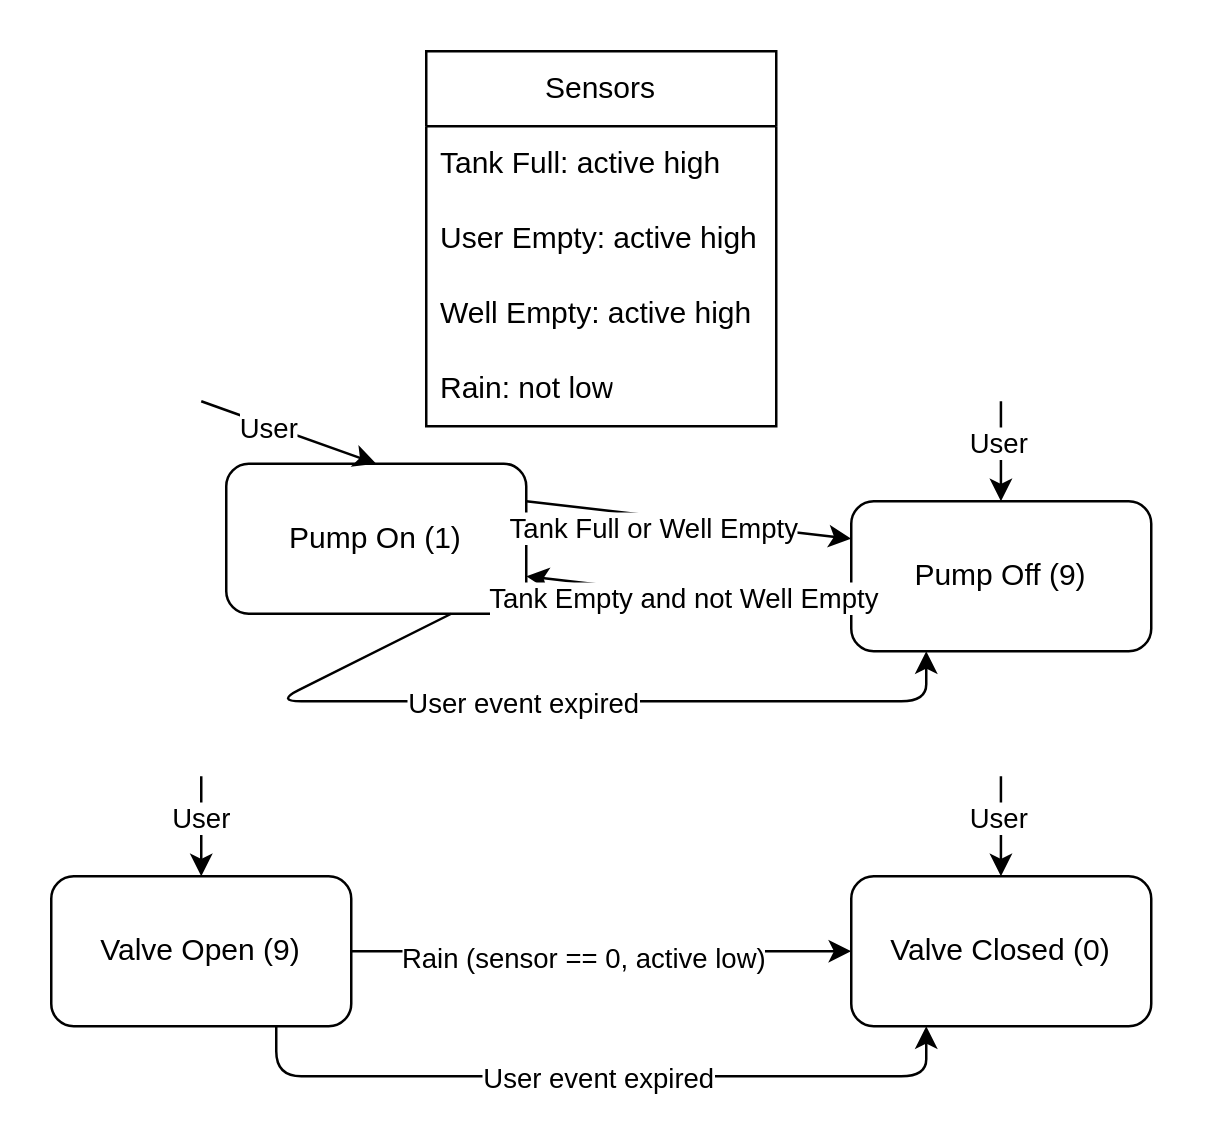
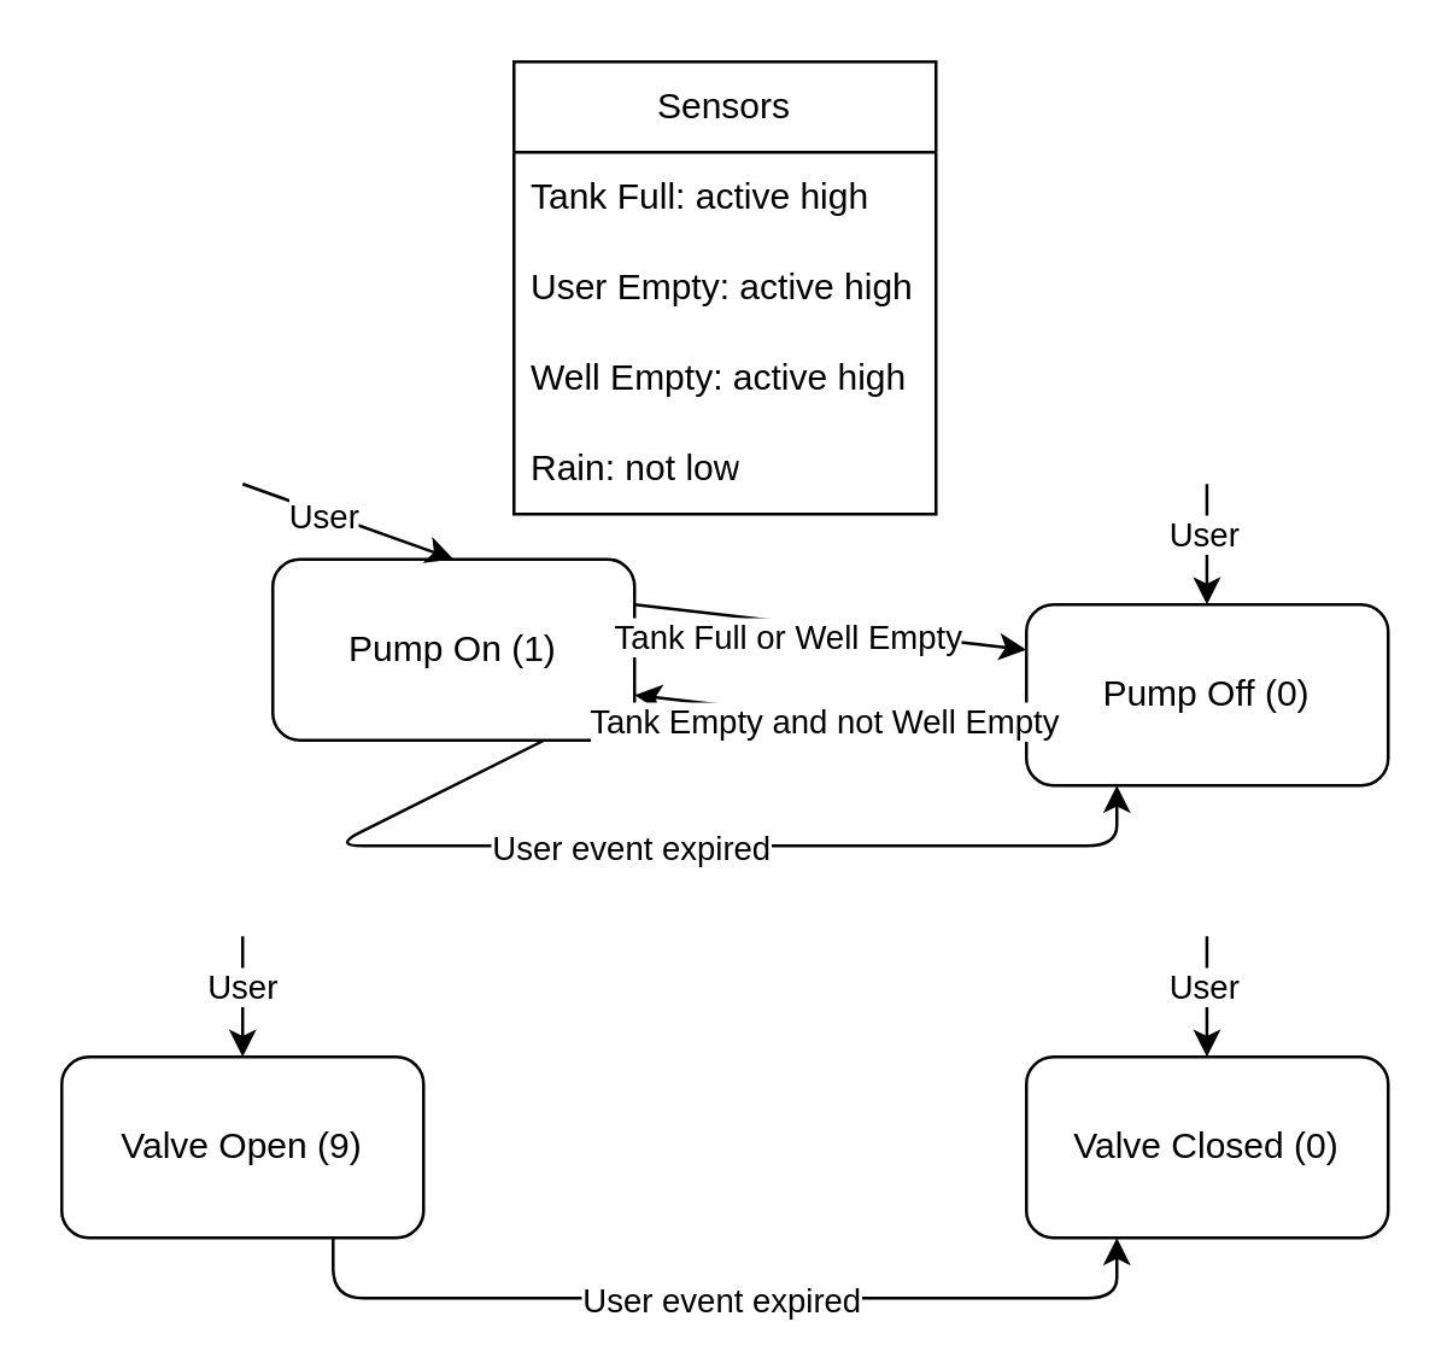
- <mxCell id="3" value="Pump Off (9)" style="rounded=1;whiteSpace=wrap;html=1;" vertex="1" parent="1"><mxGeometry x="340" y="200" width="120" height="60" as="geometry" /></mxCell>
+ <mxCell id="3" value="Pump Off (0)" style="rounded=1;whiteSpace=wrap;html=1;" vertex="1" parent="1"><mxGeometry x="340" y="200" width="120" height="60" as="geometry" /></mxCell>
- <mxCell id="14" value="" style="endArrow=classic;html=1;rounded=0;entryX=0;entryY=0.5;entryDx=0;entryDy=0;exitX=1;exitY=0.5;exitDx=0;exitDy=0;" edge="1" parent="1" source="12" target="13"><mxGeometry width="50" height="50" relative="1" as="geometry"><mxPoint x="140" y="360" as="sourcePoint" /><mxPoint x="340" y="359" as="targetPoint" /></mxGeometry></mxCell>
- <mxCell id="15" value="Rain (sensor == 0, active low)" style="edgeLabel;html=1;align=center;verticalAlign=middle;resizable=0;points=[];" vertex="1" connectable="0" parent="14"><mxGeometry x="0.178" y="-2" relative="1" as="geometry"><mxPoint x="-26" as="offset" /></mxGeometry></mxCell>
